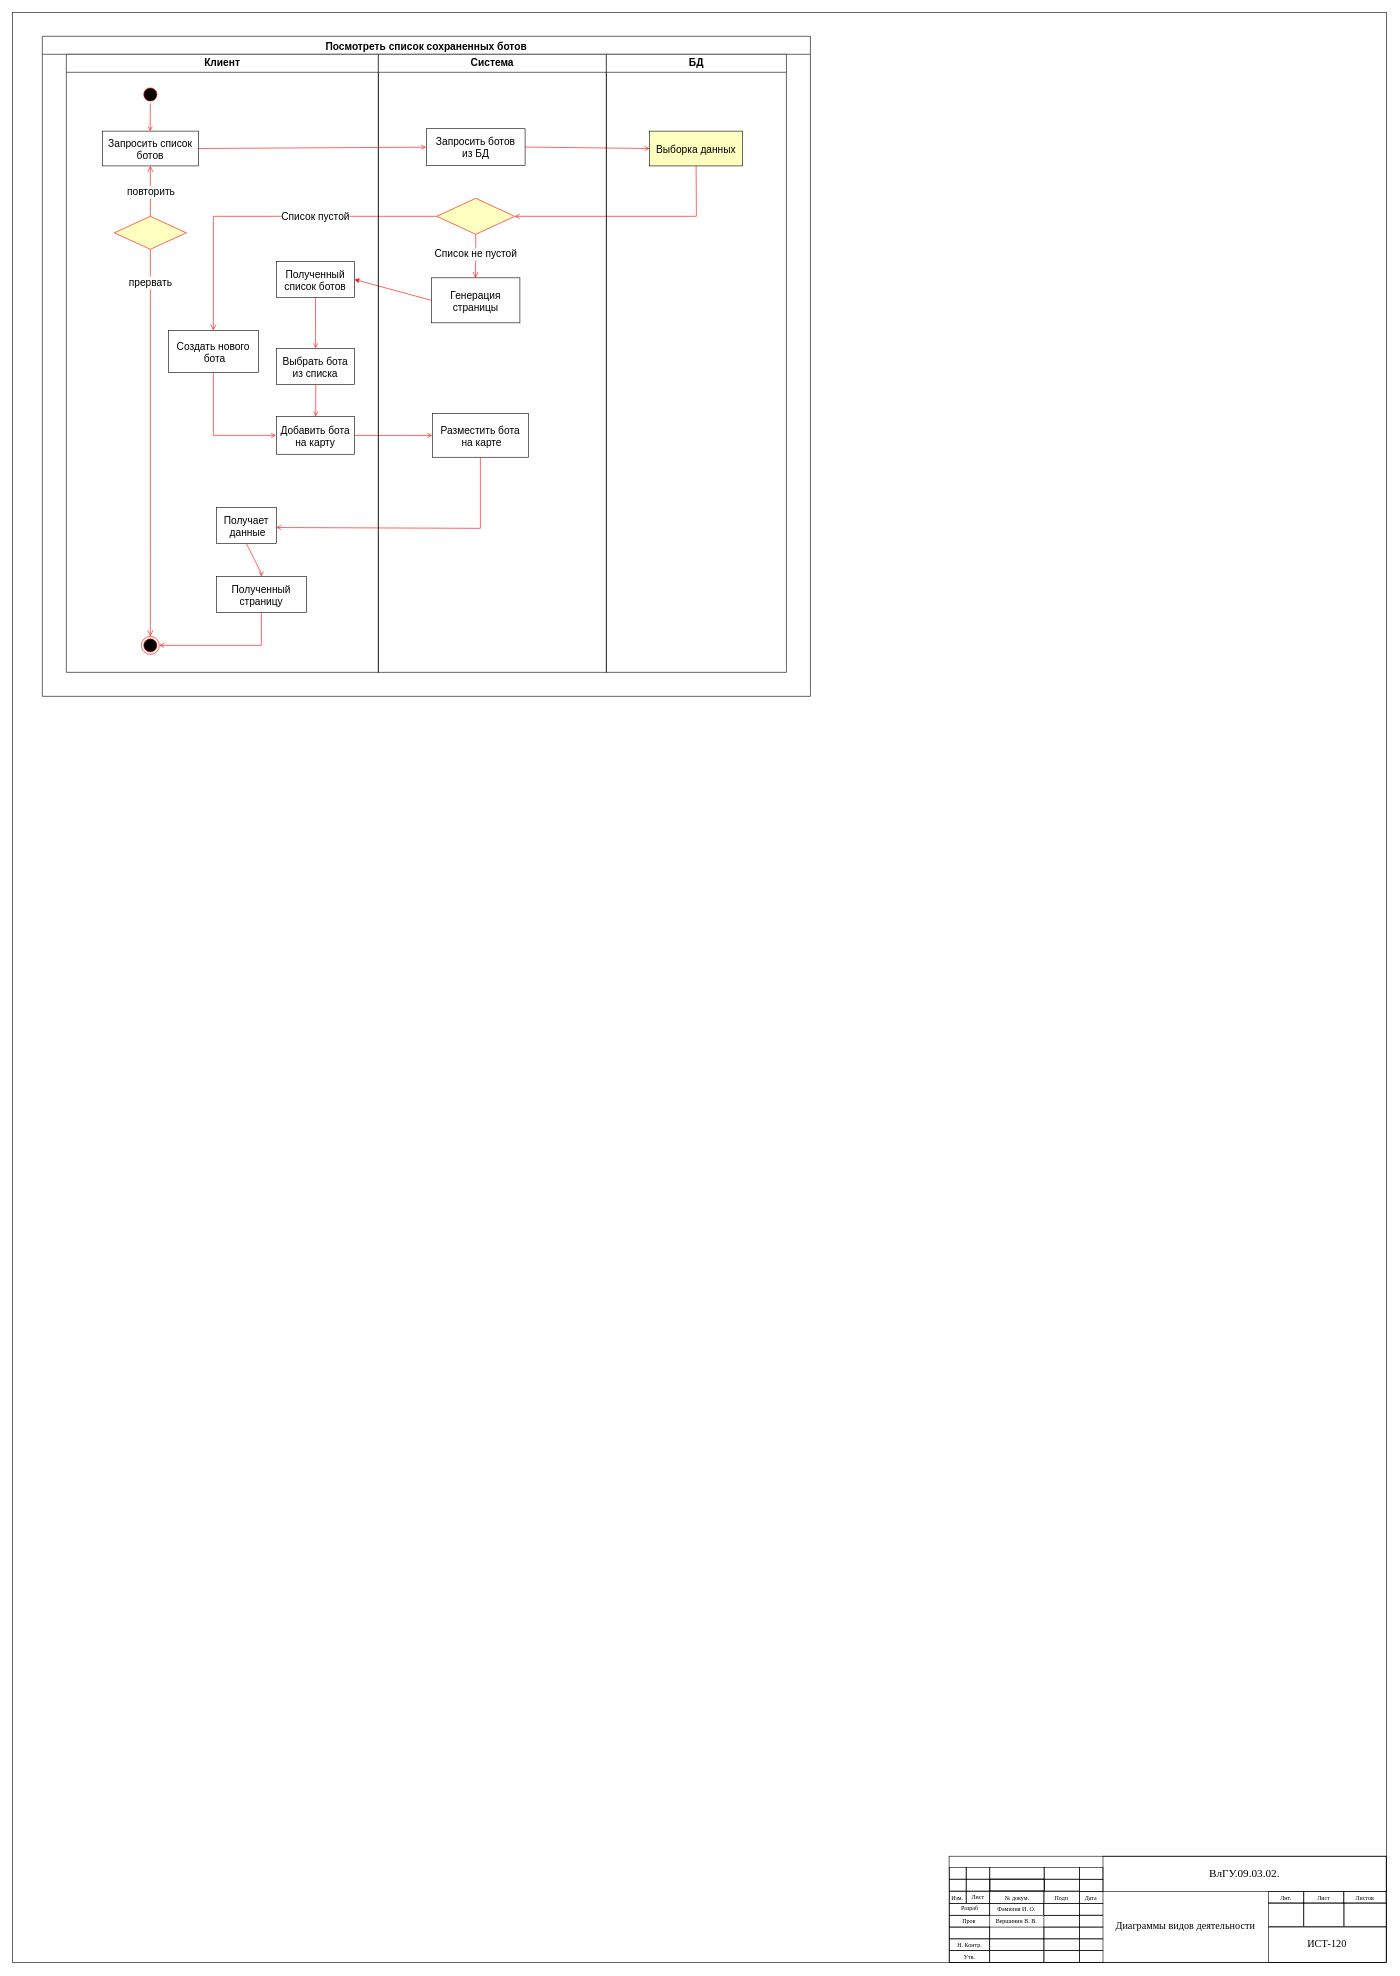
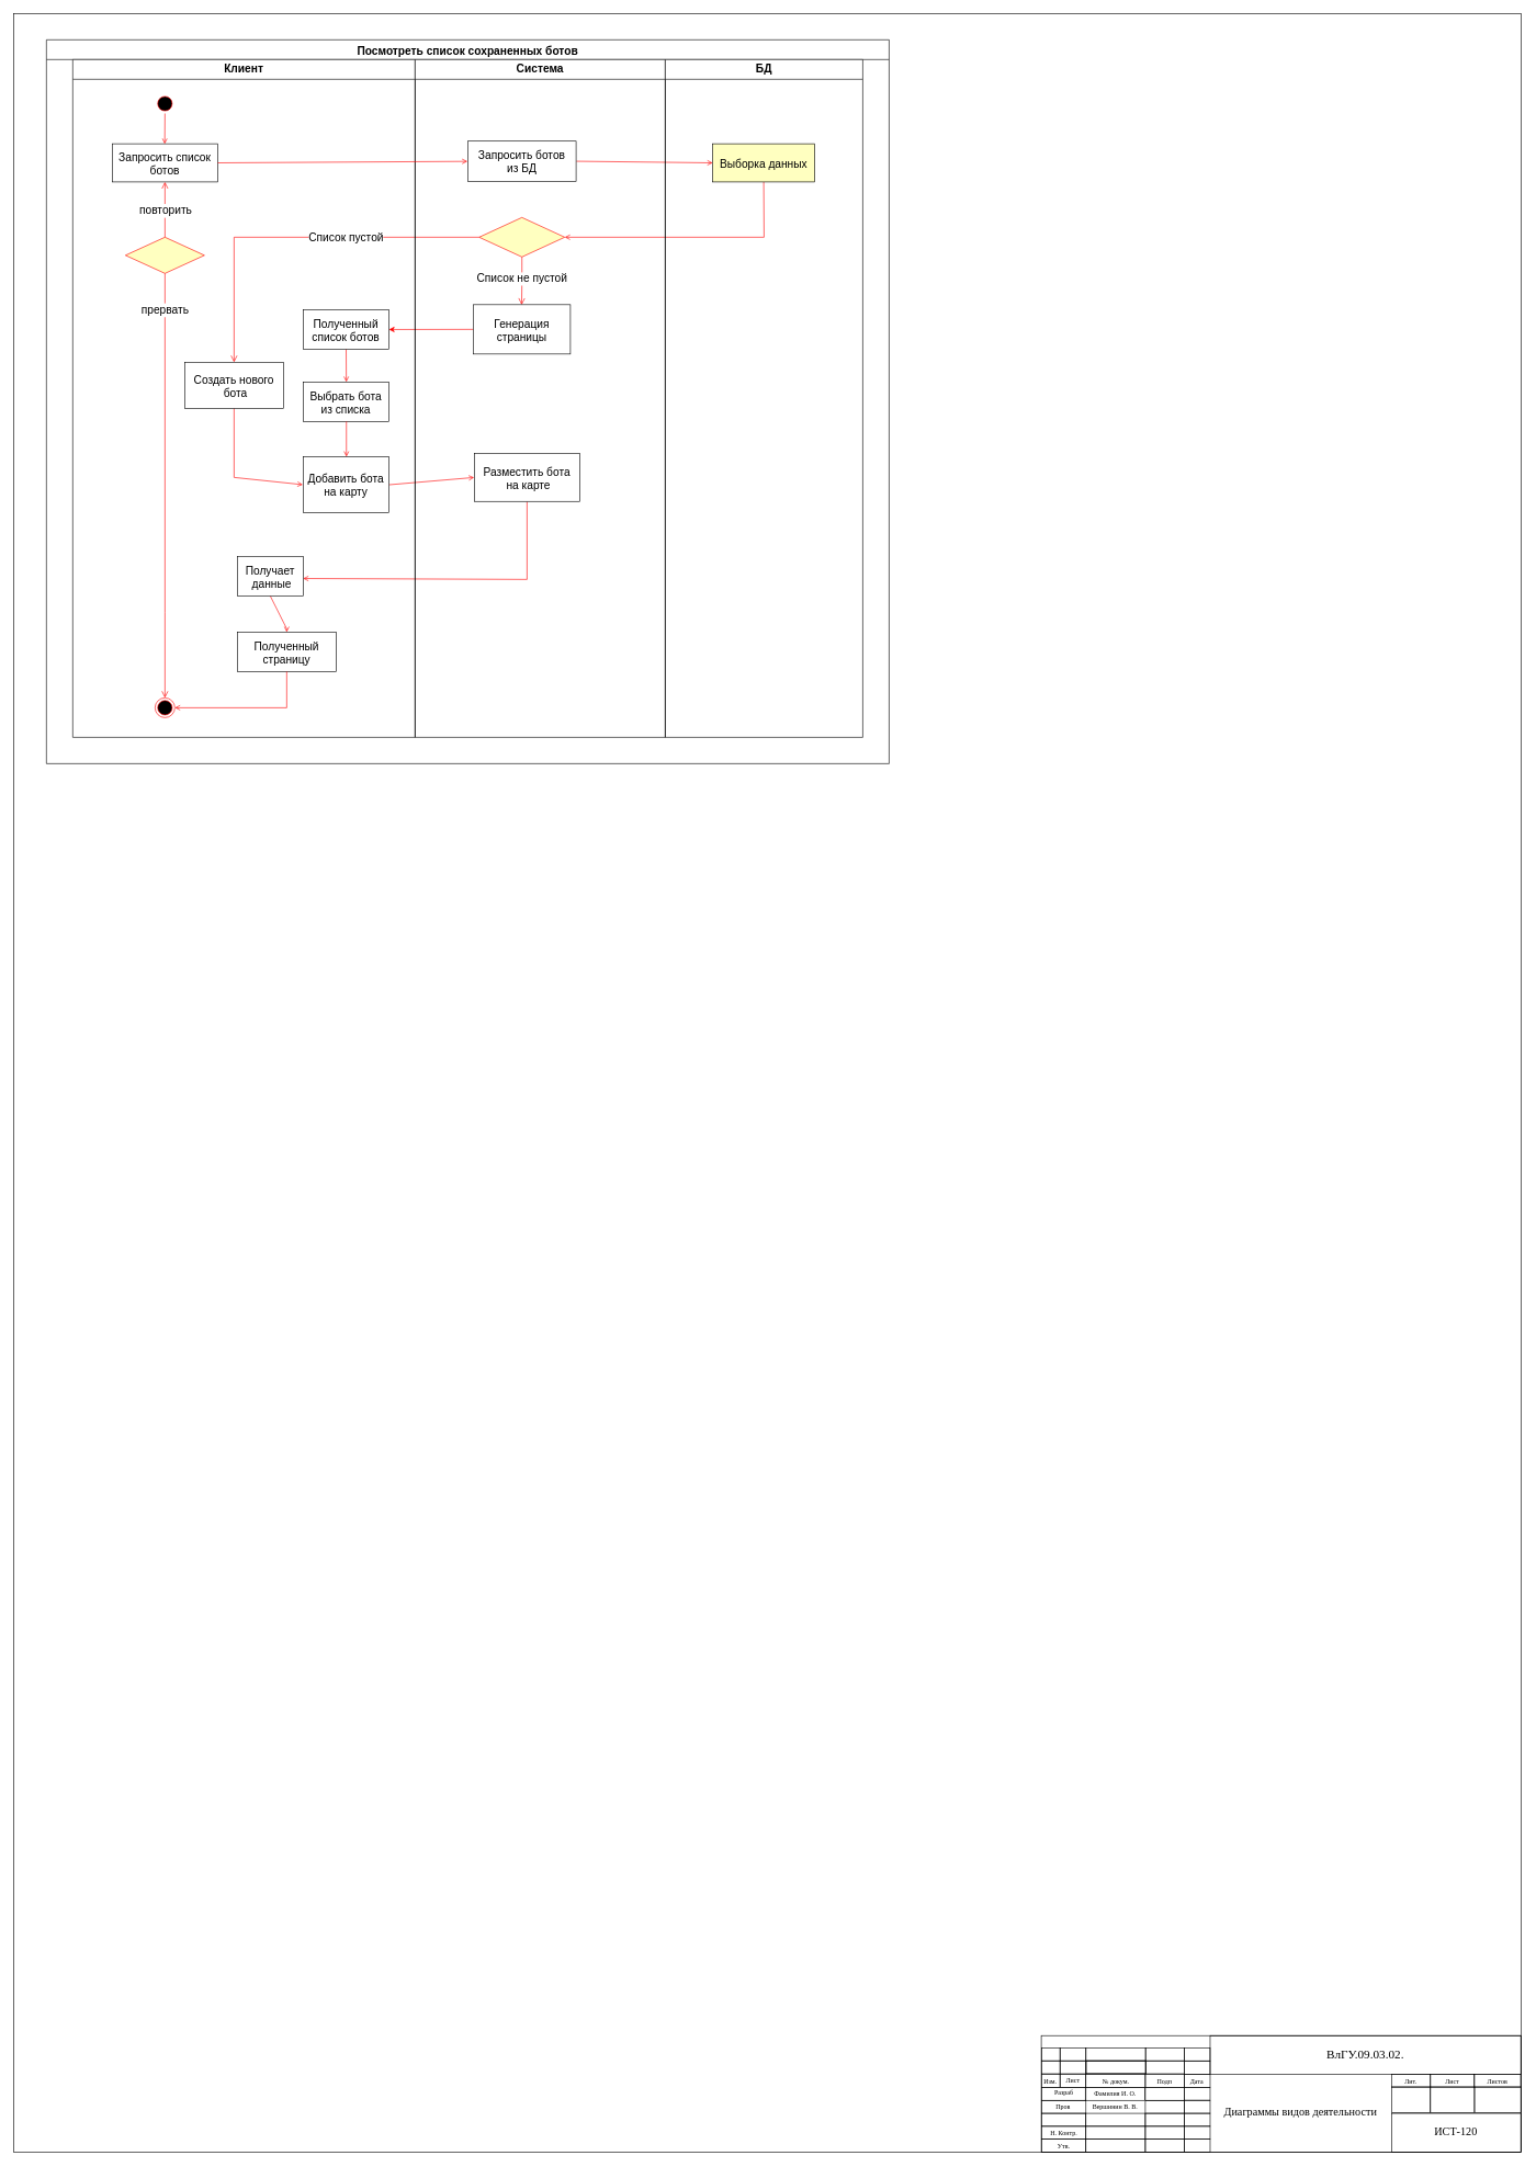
- <mxCell id="95" value="Полученный &#10;список ботов" style="fontSize=17;" vertex="1" parent="2"><mxGeometry x="440" y="415" width="130" height="60" as="geometry" /></mxCell>
+ <mxCell id="95" value="Полученный &#10;список ботов" style="fontSize=17;" vertex="1" parent="2"><mxGeometry x="440" y="450" width="130" height="60" as="geometry" /></mxCell>
- <mxCell id="75" value="Добавить бота &#10;на карту" style="fontSize=17;" vertex="1" parent="2"><mxGeometry x="440" y="673.5" width="130" height="63" as="geometry" /></mxCell>
+ <mxCell id="75" value="Добавить бота &#10;на карту" style="fontSize=17;" vertex="1" parent="2"><mxGeometry x="440" y="673.5" width="130" height="85" as="geometry" /></mxCell>
